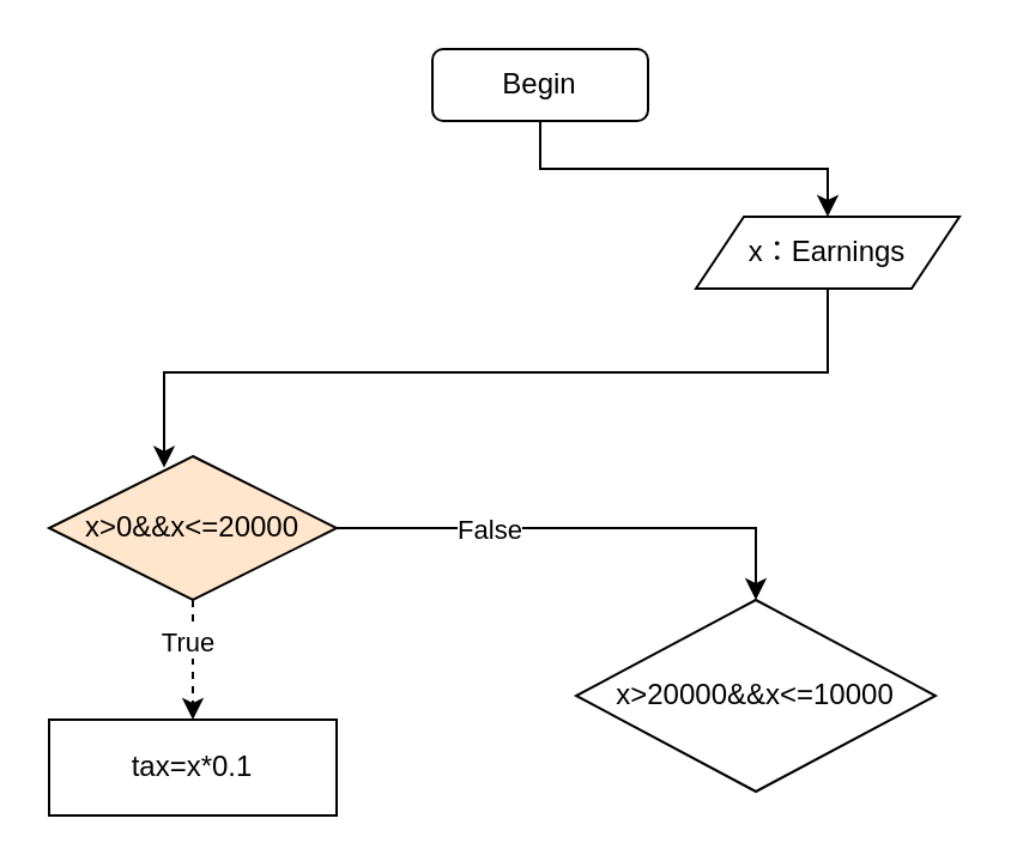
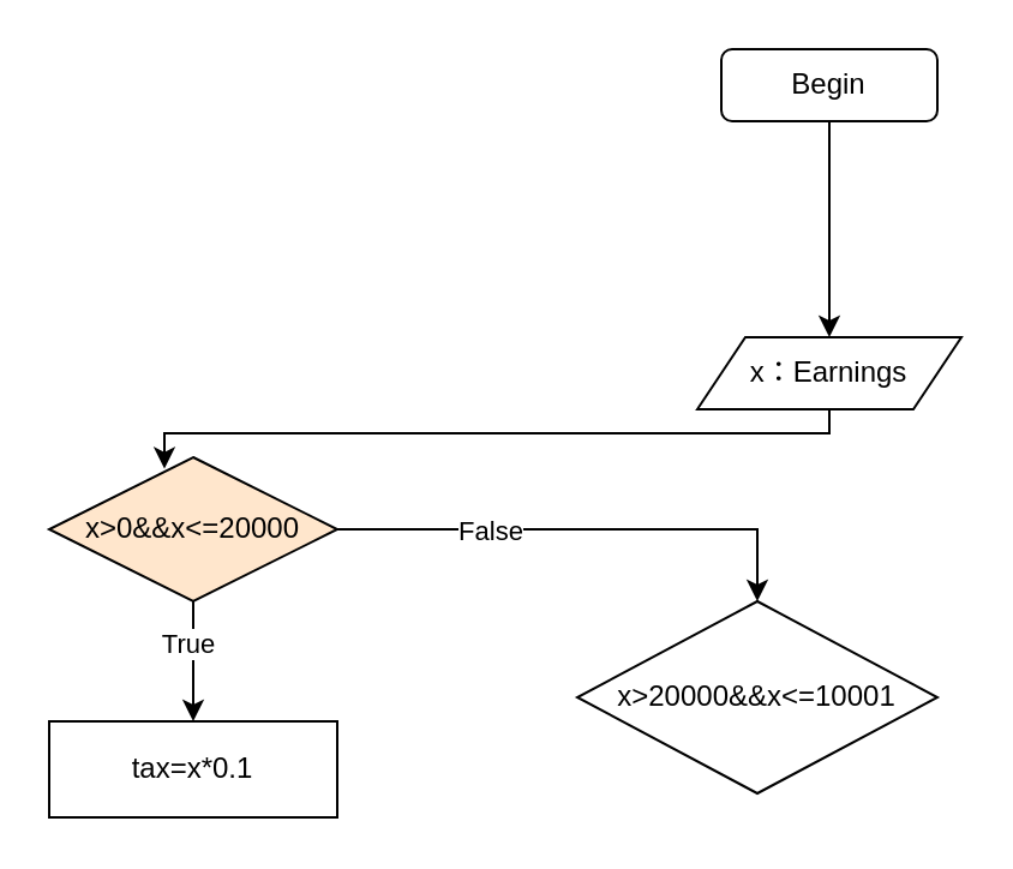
- <mxCell id="2" value="Begin" style="rounded=1;whiteSpace=wrap;html=1;" vertex="1" parent="1"><mxGeometry x="180" y="20" width="90" height="30" as="geometry" /></mxCell>
+ <mxCell id="2" value="Begin" style="rounded=1;whiteSpace=wrap;html=1;" vertex="1" parent="1"><mxGeometry x="300" y="20" width="90" height="30" as="geometry" /></mxCell>
- <mxCell id="3" value="x：Earnings" style="shape=parallelogram;perimeter=parallelogramPerimeter;whiteSpace=wrap;html=1;fixedSize=1;" vertex="1" parent="1"><mxGeometry x="290" y="90" width="110" height="30" as="geometry" /></mxCell>
+ <mxCell id="3" value="x：Earnings" style="shape=parallelogram;perimeter=parallelogramPerimeter;whiteSpace=wrap;html=1;fixedSize=1;" vertex="1" parent="1"><mxGeometry x="290" y="140" width="110" height="30" as="geometry" /></mxCell>
- <mxCell id="8" value="" style="endArrow=classic;html=1;rounded=0;edgeStyle=orthogonalEdgeStyle;exitX=0.5;exitY=1;exitDx=0;exitDy=0;entryX=0.5;entryY=0;entryDx=0;entryDy=0;dashed=1;" edge="1" parent="1" source="4" target="6"><mxGeometry width="50" height="50" relative="1" as="geometry"><mxPoint x="350" y="340" as="sourcePoint" /><mxPoint x="400" y="290" as="targetPoint" /></mxGeometry></mxCell>
+ <mxCell id="8" value="" style="endArrow=classic;html=1;rounded=0;edgeStyle=orthogonalEdgeStyle;exitX=0.5;exitY=1;exitDx=0;exitDy=0;entryX=0.5;entryY=0;entryDx=0;entryDy=0;" edge="1" parent="1" source="4" target="6"><mxGeometry width="50" height="50" relative="1" as="geometry"><mxPoint x="350" y="340" as="sourcePoint" /><mxPoint x="400" y="290" as="targetPoint" /></mxGeometry></mxCell>
- <mxCell id="10" value="x&amp;gt;20000&amp;amp;&amp;amp;x&amp;lt;=10000" style="rhombus;whiteSpace=wrap;html=1;" vertex="1" parent="1"><mxGeometry x="240" y="250" width="150" height="80" as="geometry" /></mxCell>
+ <mxCell id="10" value="x&amp;gt;20000&amp;amp;&amp;amp;x&amp;lt;=10001" style="rhombus;whiteSpace=wrap;html=1;" vertex="1" parent="1"><mxGeometry x="240" y="250" width="150" height="80" as="geometry" /></mxCell>
